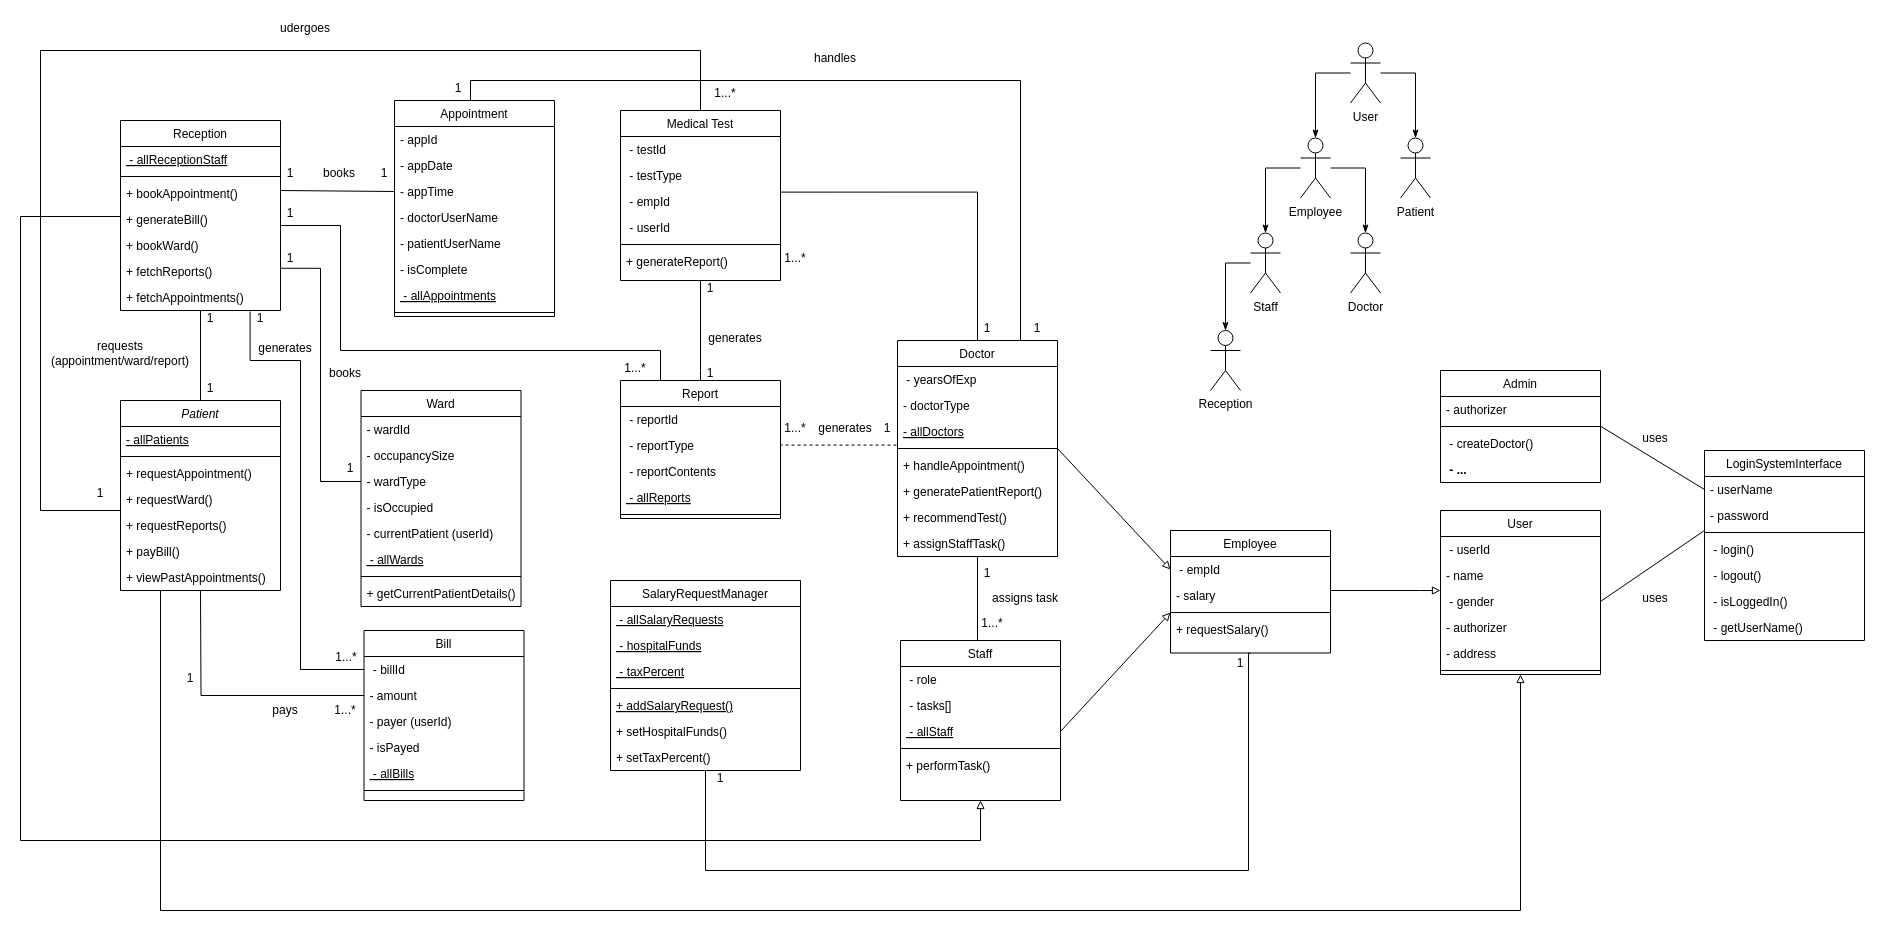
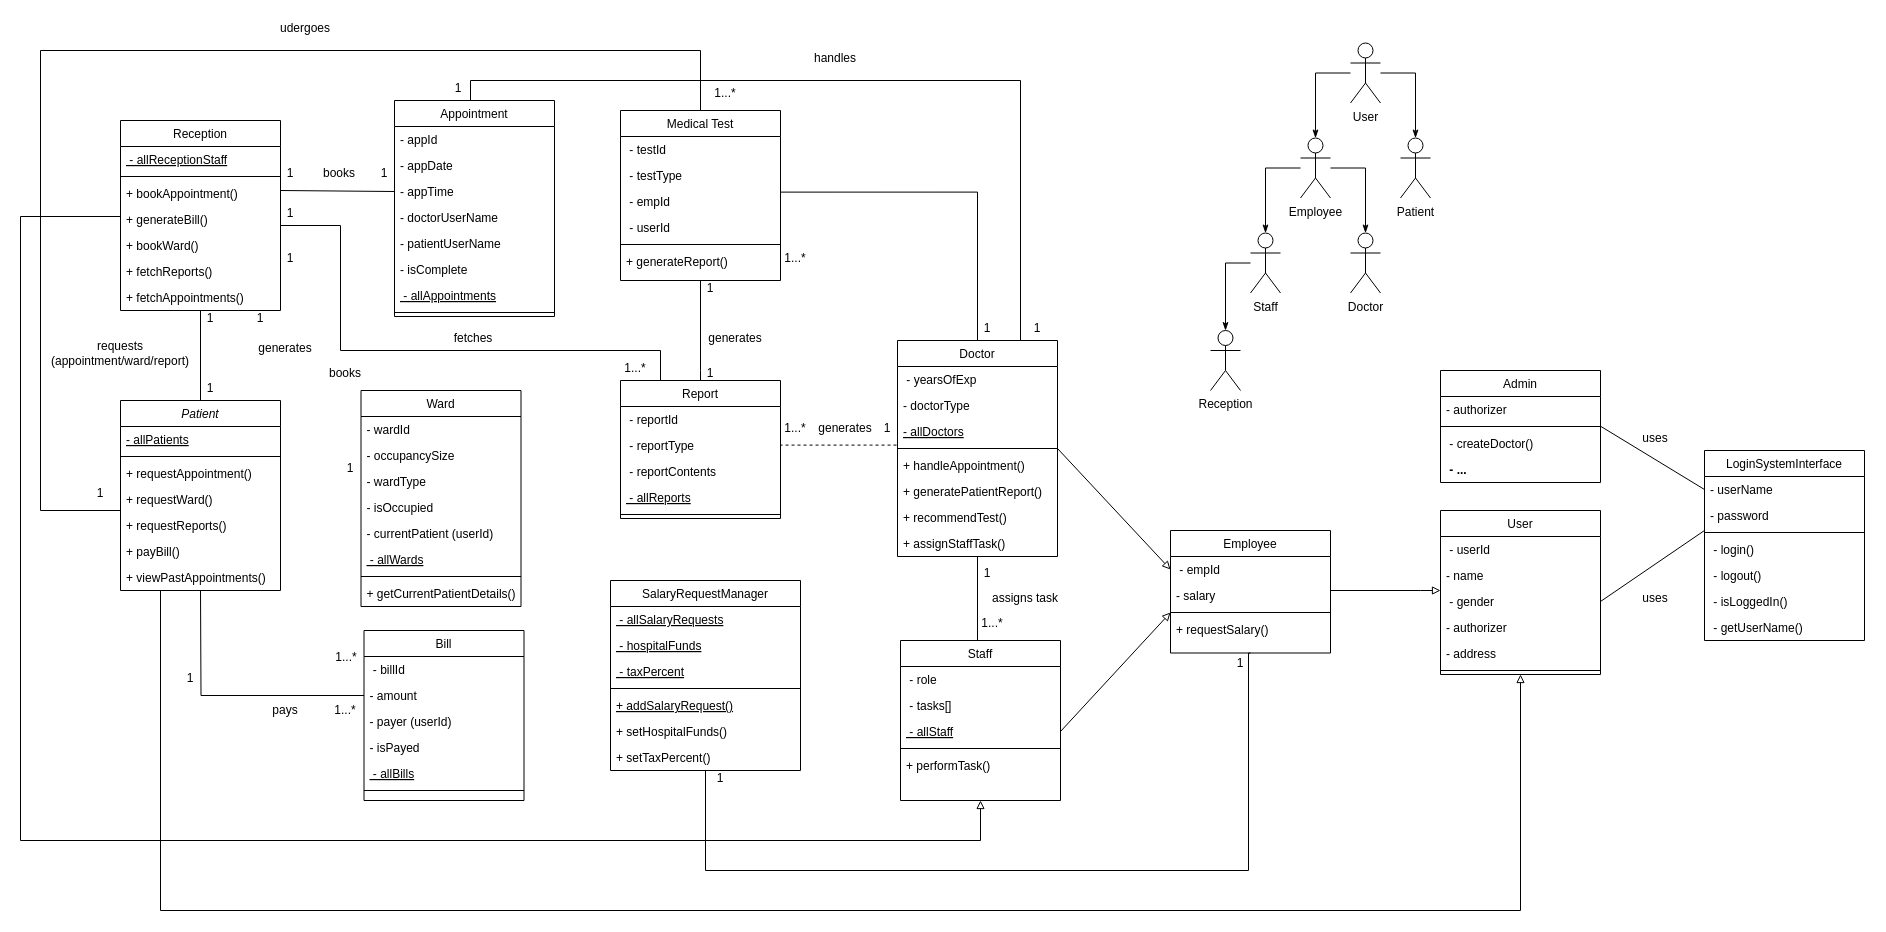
+ <mxCell id="141" value="fetches" style="text;html=1;strokeColor=none;fillColor=none;align=center;verticalAlign=middle;whiteSpace=wrap;rounded=0;" parent="1" vertex="1"><mxGeometry x="448" y="330" width="50" height="15" as="geometry" /></mxCell>
- <mxCell id="131" value="" style="edgeStyle=orthogonalEdgeStyle;rounded=0;orthogonalLoop=1;jettySize=auto;html=1;fontColor=#FF3399;endArrow=none;endFill=0;entryX=0;entryY=0.5;entryDx=0;entryDy=0;exitX=1.003;exitY=0.375;exitDx=0;exitDy=0;exitPerimeter=0;" parent="1" source="116" target="16" edge="1"><mxGeometry relative="1" as="geometry"><mxPoint x="200" y="290" as="sourcePoint" /><Array as="points"><mxPoint x="320" y="268" /><mxPoint x="320" y="481" /></Array></mxGeometry></mxCell>
- <mxCell id="132" value="" style="edgeStyle=orthogonalEdgeStyle;rounded=0;orthogonalLoop=1;jettySize=auto;html=1;entryX=0;entryY=0.5;entryDx=0;entryDy=0;exitX=0.81;exitY=1.038;exitDx=0;exitDy=0;exitPerimeter=0;endArrow=none;endFill=0;" parent="1" source="117" target="43" edge="1"><mxGeometry relative="1" as="geometry"><Array as="points"><mxPoint x="250" y="360" /><mxPoint x="300" y="360" /><mxPoint x="300" y="669" /></Array></mxGeometry></mxCell>
